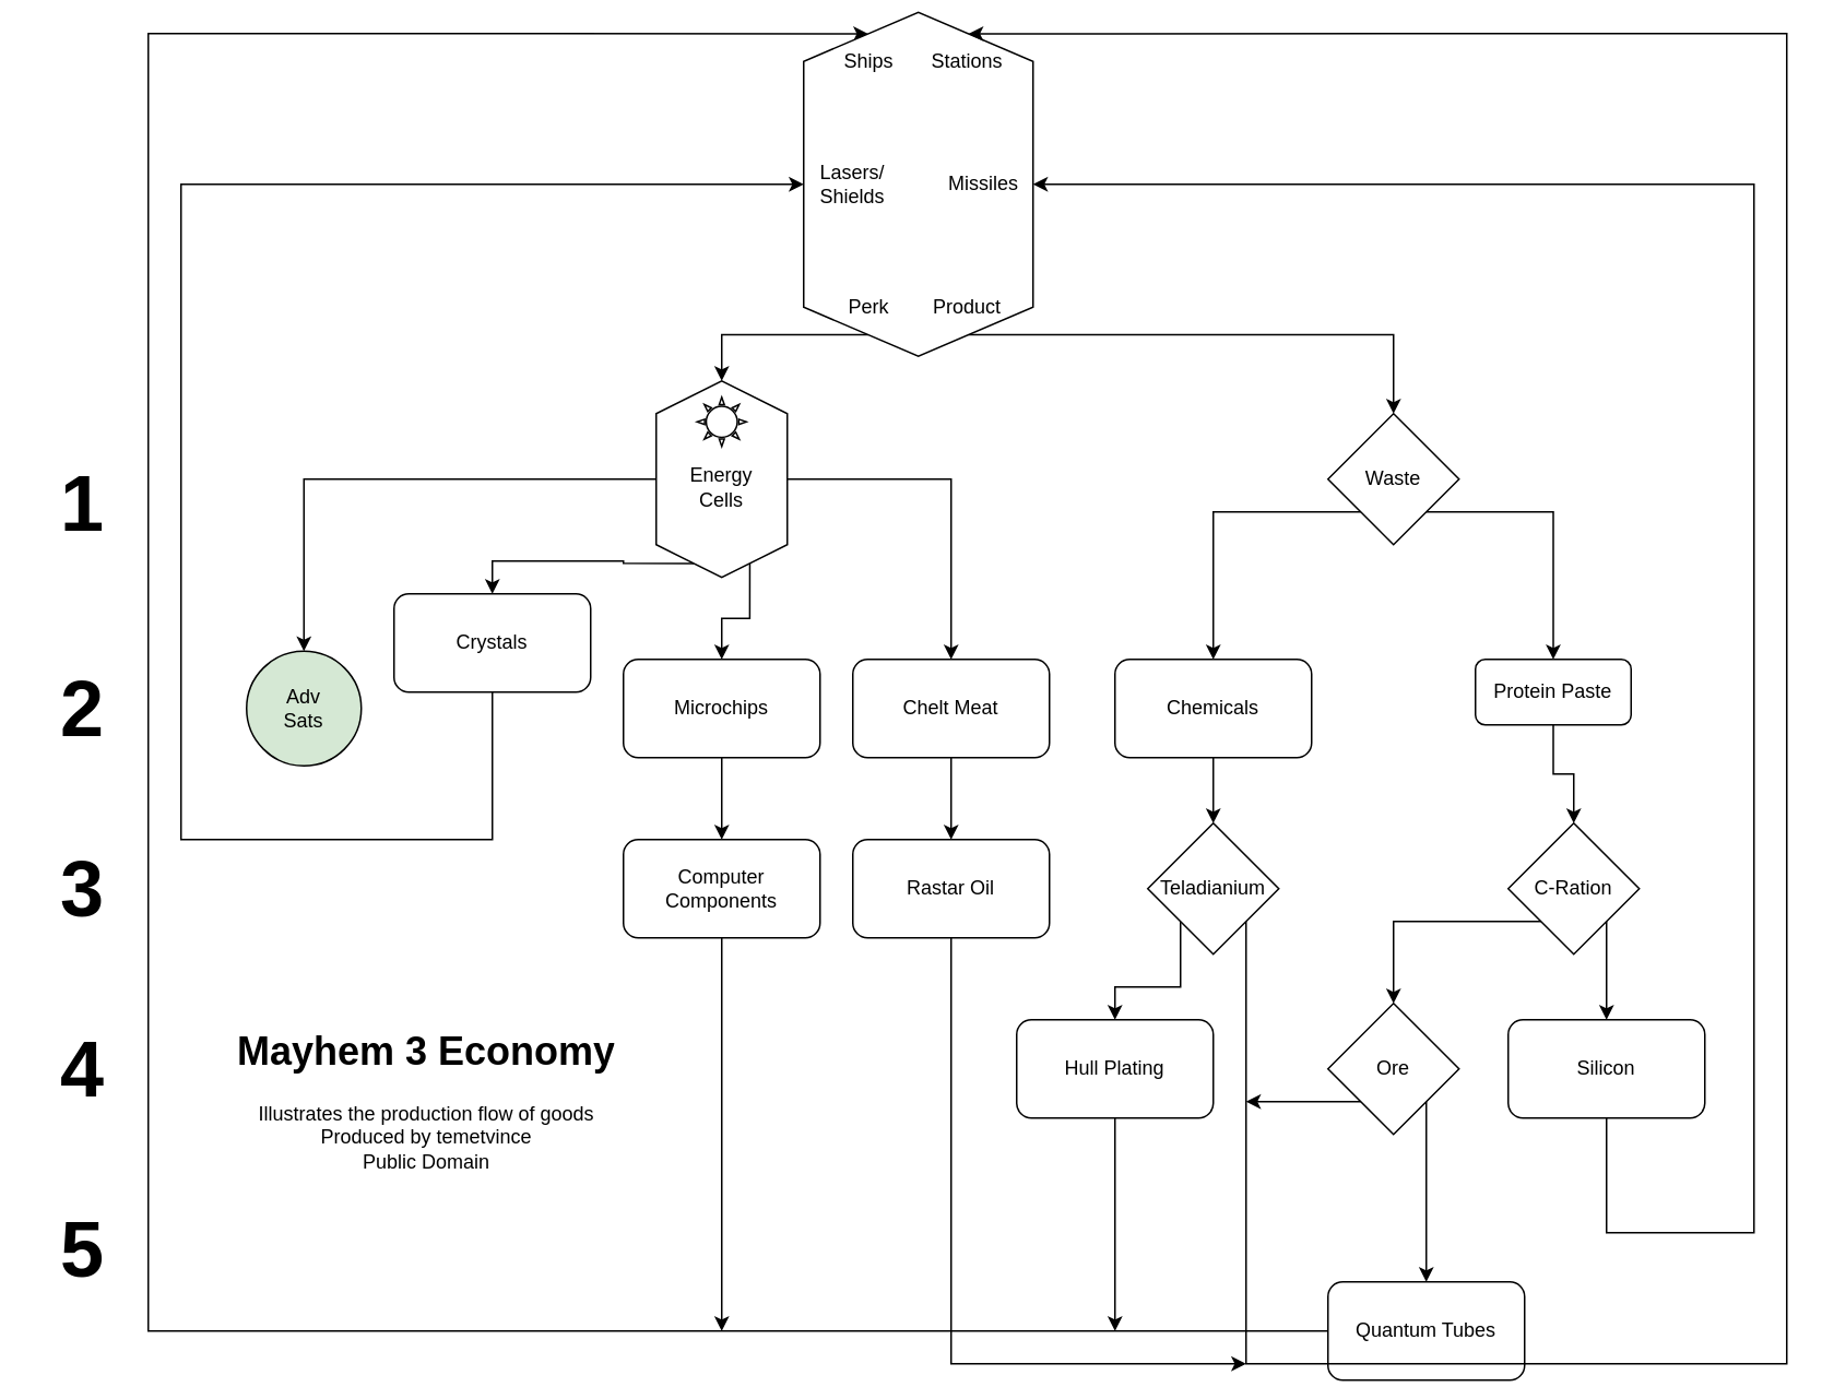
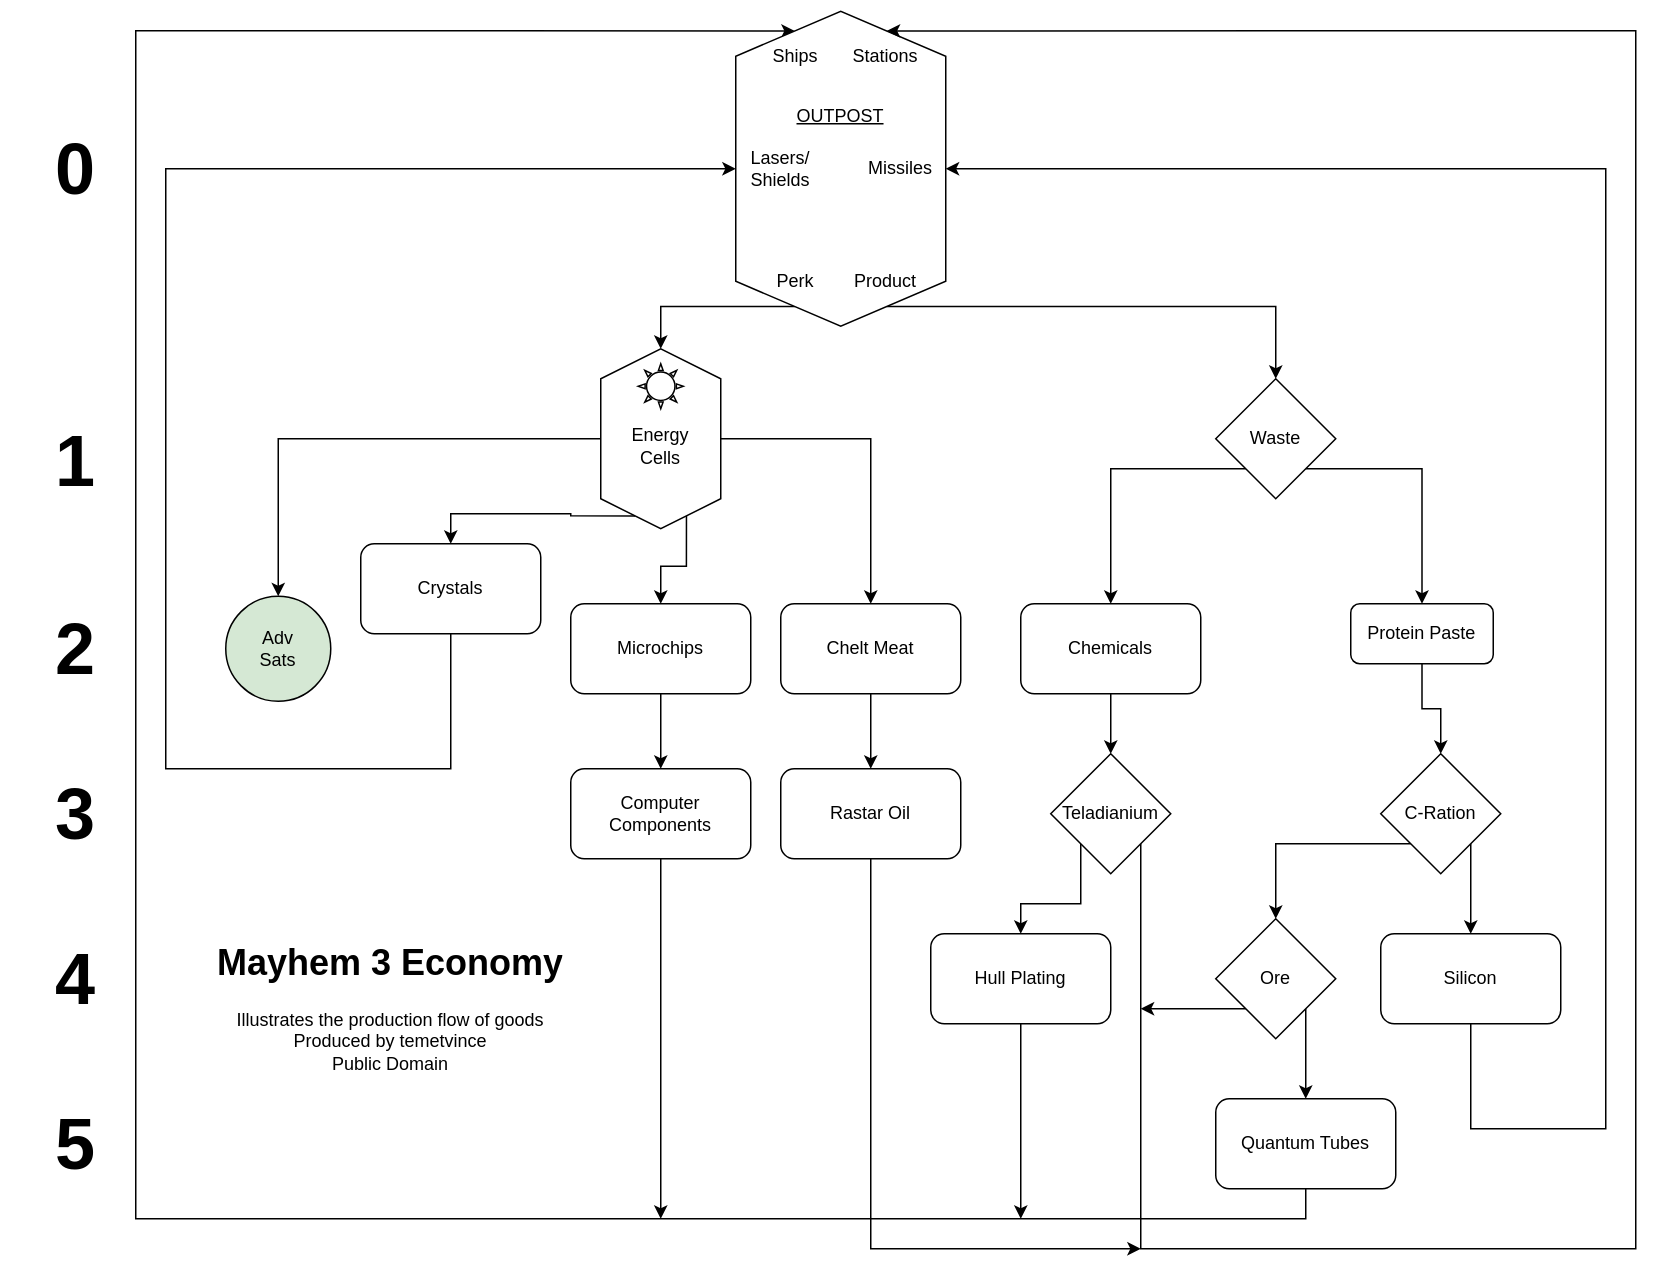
+ <mxCell id="43" value="OUTPOST" style="text;html=1;strokeColor=none;fillColor=none;align=center;verticalAlign=middle;whiteSpace=wrap;rounded=0;fontStyle=4" parent="1" vertex="1"><mxGeometry x="530" y="62" width="60" height="30" as="geometry" /></mxCell>
+ <mxCell id="58" value="0" style="text;html=1;strokeColor=none;fillColor=none;align=center;verticalAlign=middle;whiteSpace=wrap;rounded=0;labelBackgroundColor=none;labelBorderColor=none;fontStyle=1;horizontal=1;fontSize=48;" parent="1" vertex="1"><mxGeometry x="20" y="97" width="60" height="30" as="geometry" /></mxCell>
- <mxCell id="21" value="Quantum Tubes" style="rounded=1;whiteSpace=wrap;html=1;" parent="1" vertex="1"><mxGeometry x="810" y="782" width="120" height="60" as="geometry" /></mxCell>
+ <mxCell id="21" value="Quantum Tubes" style="rounded=1;whiteSpace=wrap;html=1;" parent="1" vertex="1"><mxGeometry x="810" y="732" width="120" height="60" as="geometry" /></mxCell>
